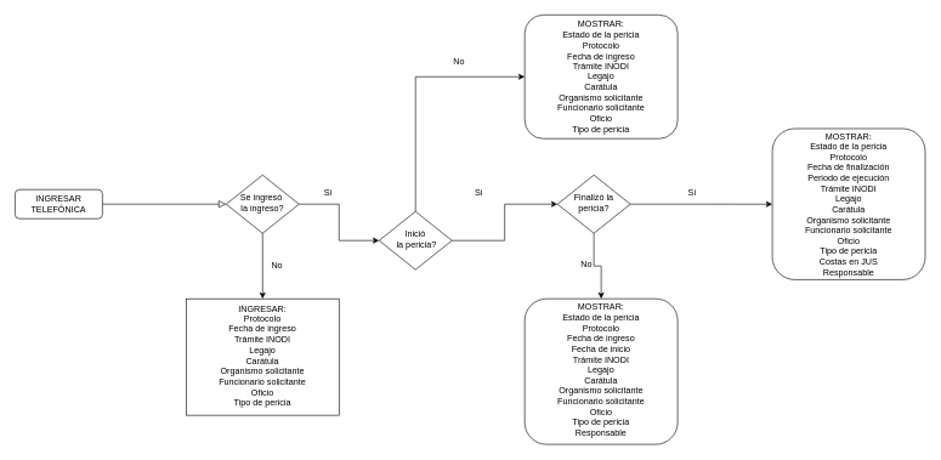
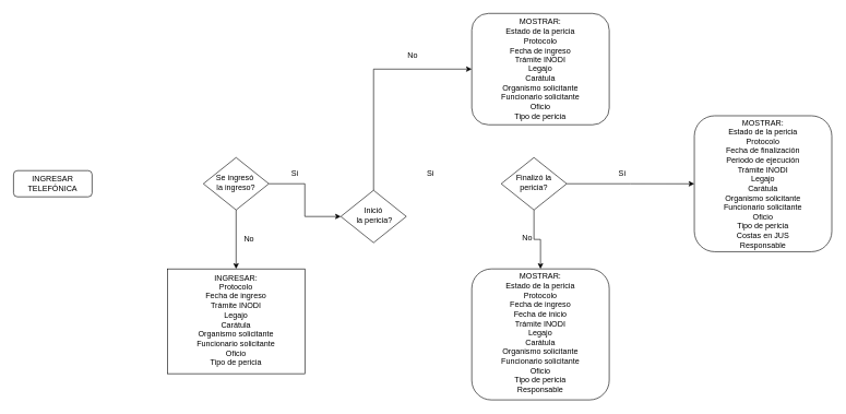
- <mxCell id="2" value="" style="rounded=0;html=1;jettySize=auto;orthogonalLoop=1;fontSize=11;endArrow=block;endFill=0;endSize=8;strokeWidth=1;shadow=0;labelBackgroundColor=none;edgeStyle=orthogonalEdgeStyle;" parent="1" source="3" target="6" edge="1"><mxGeometry relative="1" as="geometry" /></mxCell>
- <mxCell id="8" value="" style="edgeStyle=orthogonalEdgeStyle;rounded=0;orthogonalLoop=1;jettySize=auto;html=1;" edge="1" parent="1" source="10" target="18"><mxGeometry relative="1" as="geometry" /></mxCell>
